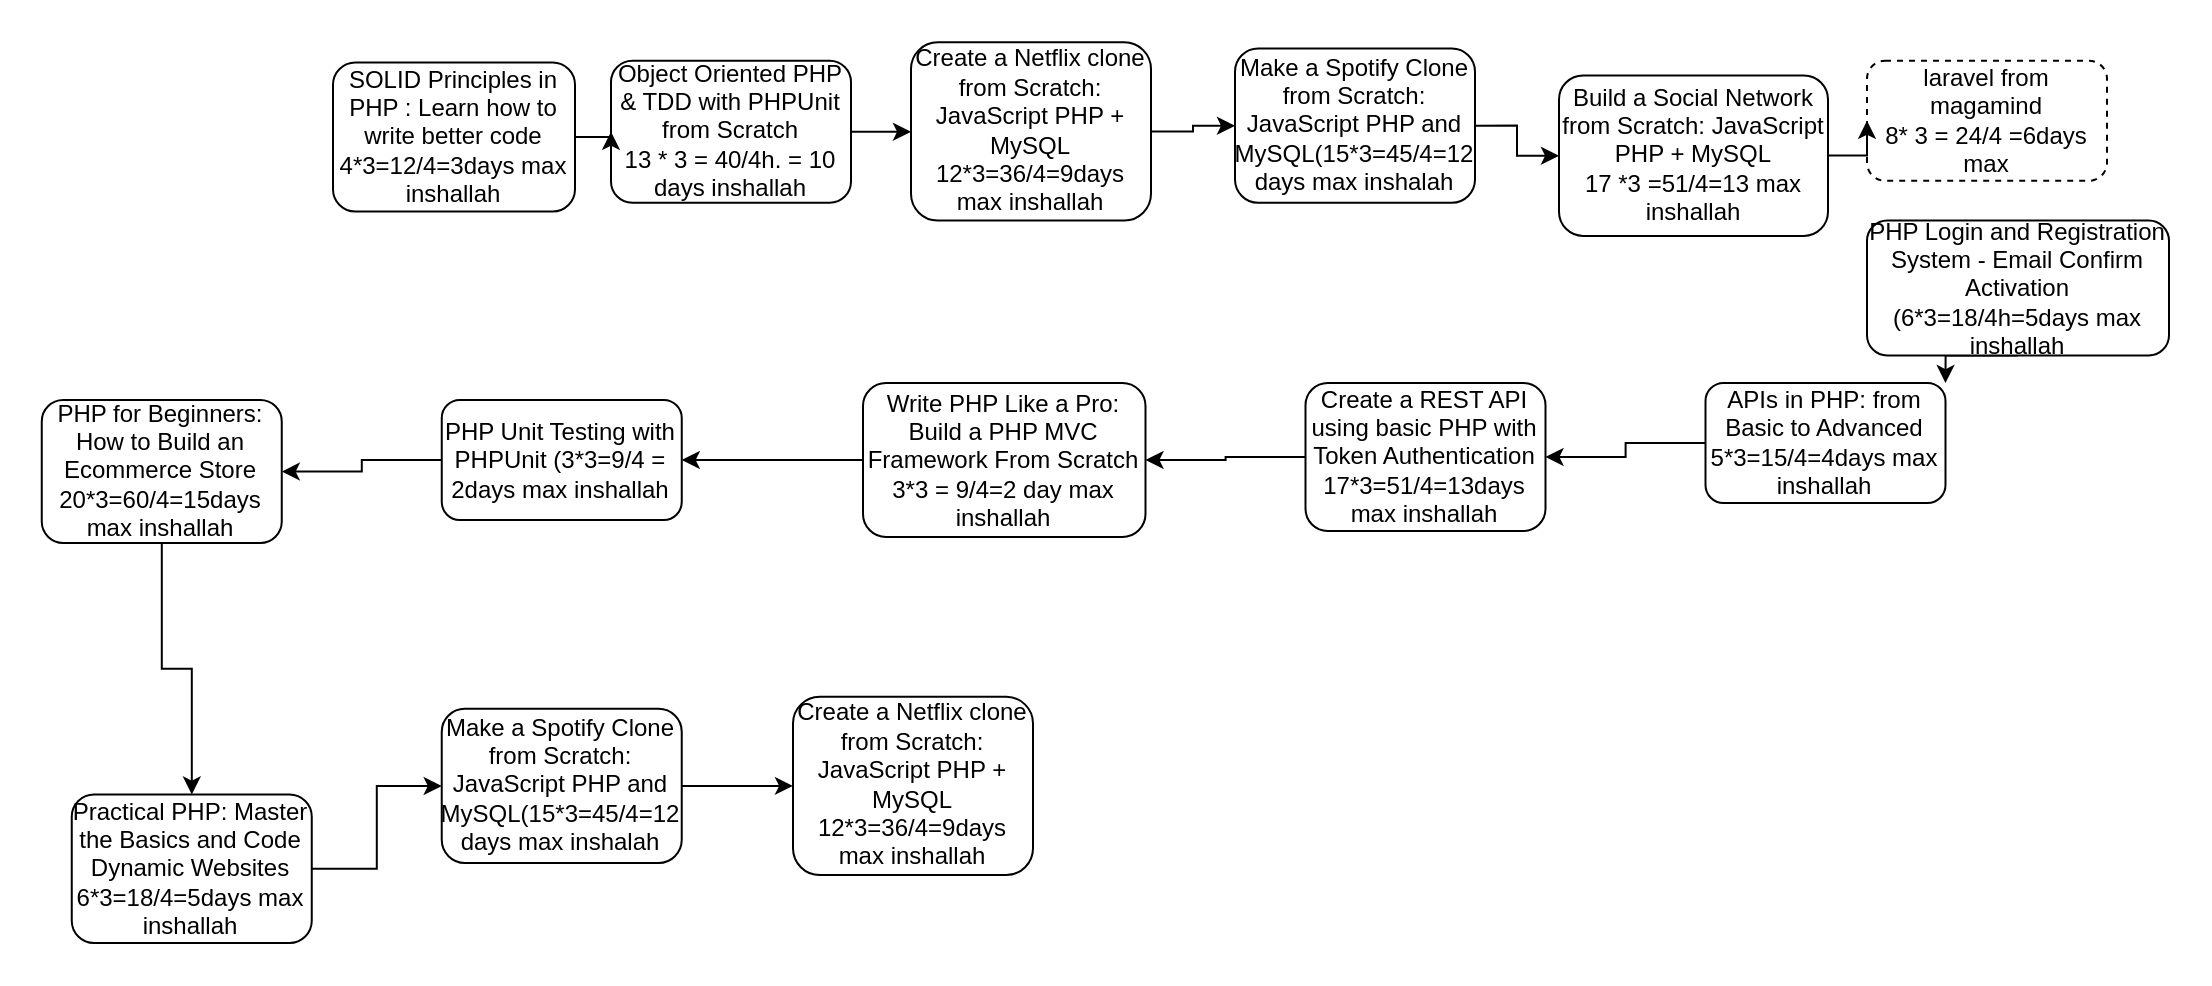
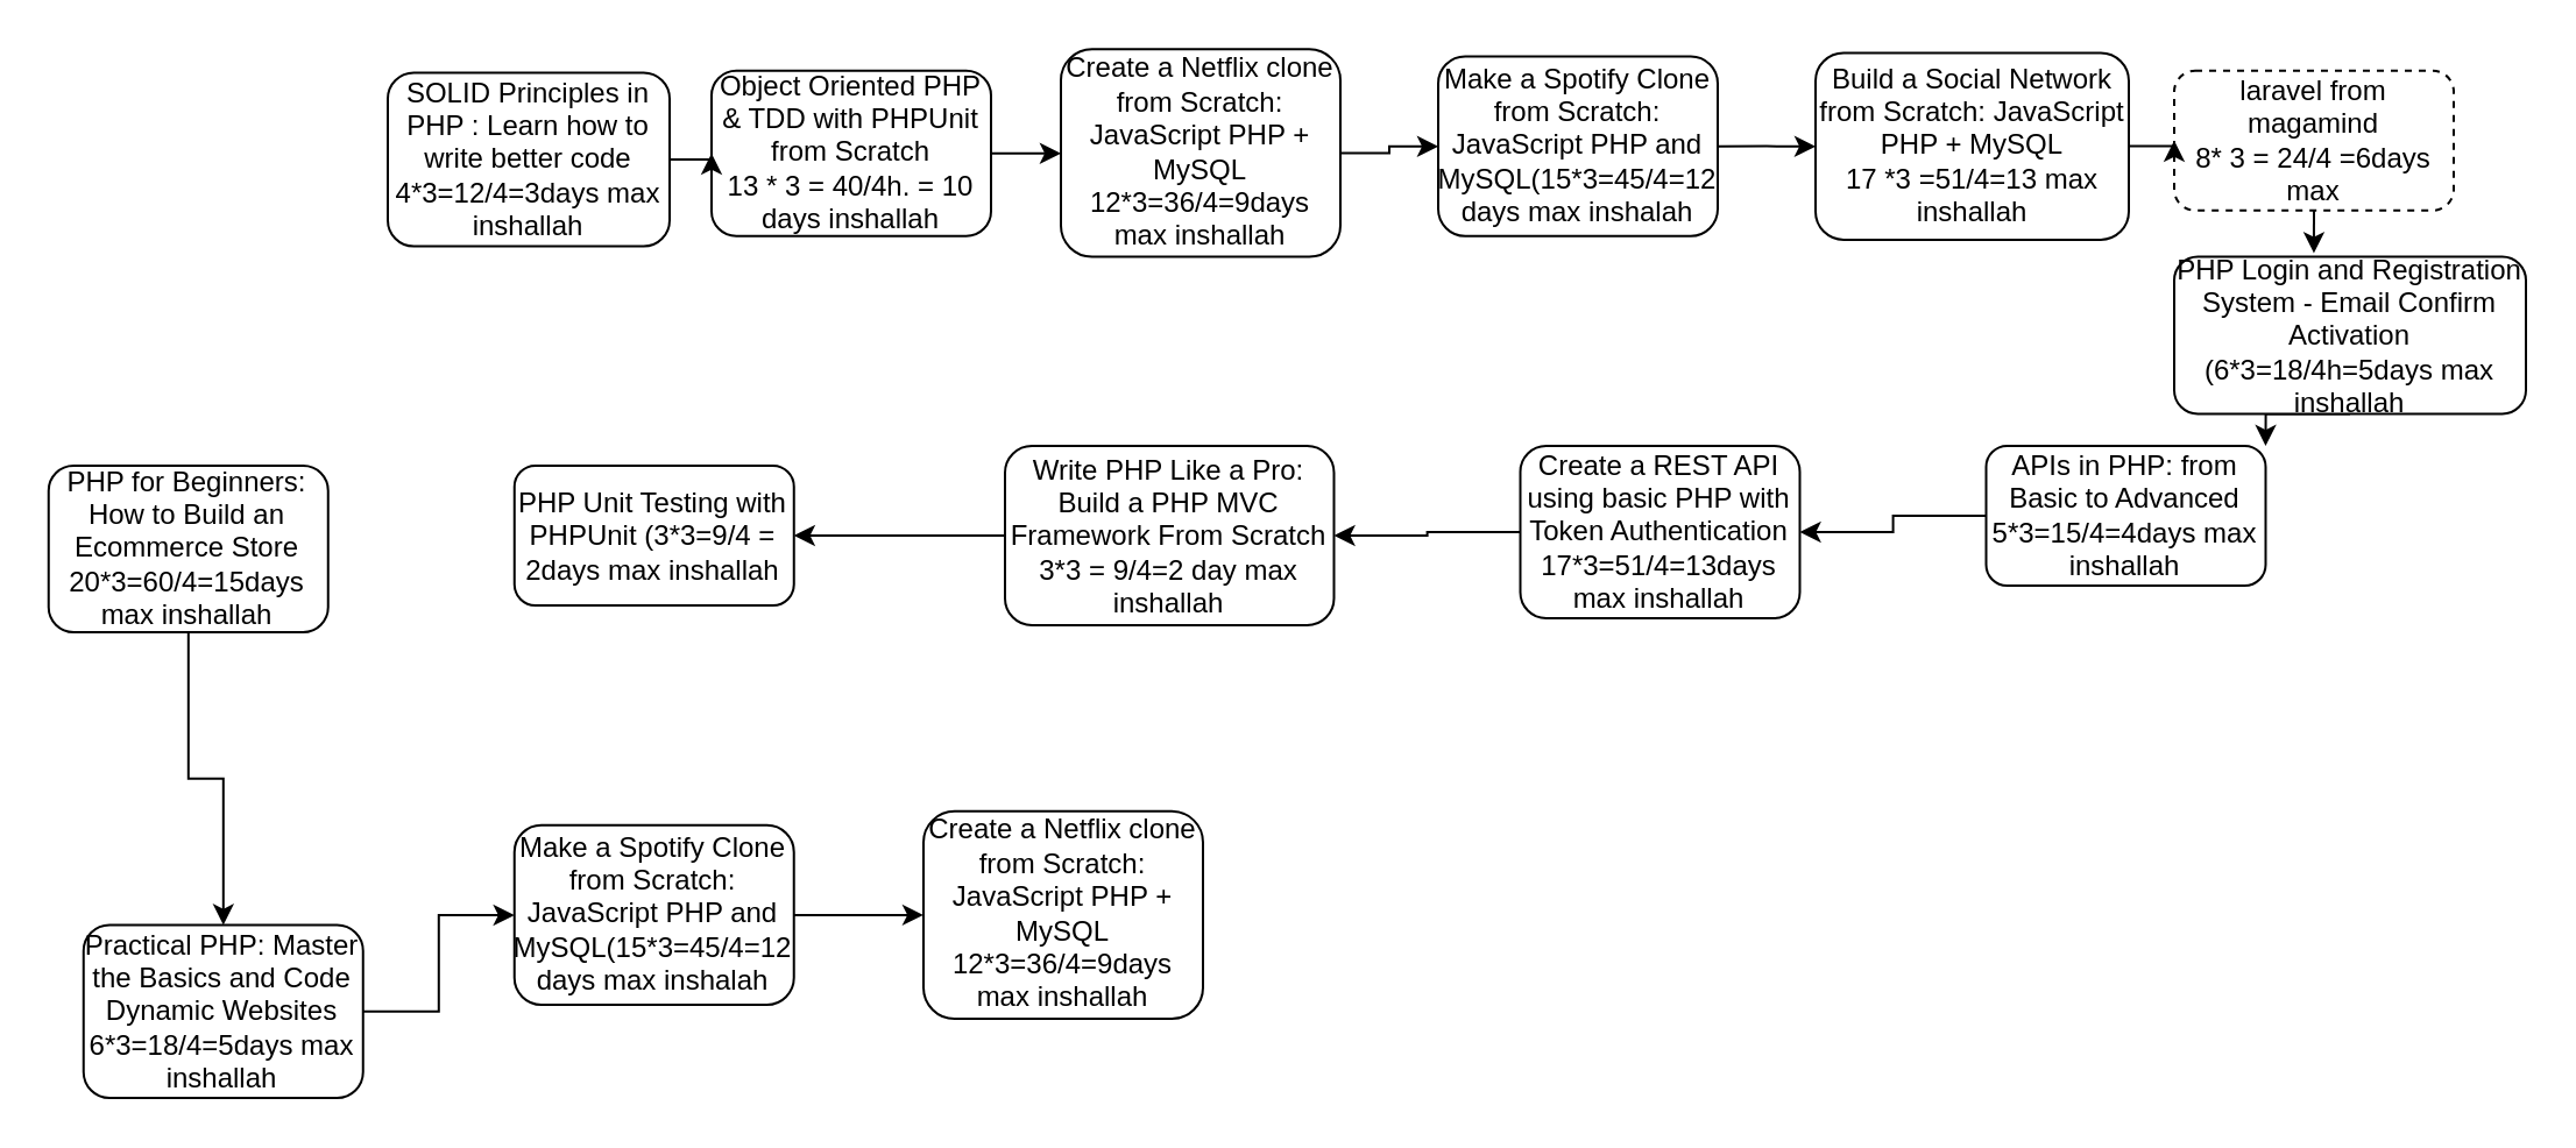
- <mxCell id="9" value="&lt;div&gt;Build a Social Network from Scratch: JavaScript PHP + MySQL&lt;/div&gt;&lt;div&gt;17 *3 =51/4=13 max inshallah&lt;/div&gt;" style="whiteSpace=wrap;html=1;rounded=1;" vertex="1" parent="1"><mxGeometry x="779" y="37.19" width="134.5" height="80.25" as="geometry" /></mxCell>
+ <mxCell id="9" value="&lt;div&gt;Build a Social Network from Scratch: JavaScript PHP + MySQL&lt;/div&gt;&lt;div&gt;17 *3 =51/4=13 max inshallah&lt;/div&gt;" style="whiteSpace=wrap;html=1;rounded=1;" vertex="1" parent="1"><mxGeometry x="779" y="22.19" width="134.5" height="80.25" as="geometry" /></mxCell>
+ <mxCell id="4" style="edgeStyle=orthogonalEdgeStyle;rounded=0;orthogonalLoop=1;jettySize=auto;html=1;exitX=0.5;exitY=1;exitDx=0;exitDy=0;entryX=0.397;entryY=-0.023;entryDx=0;entryDy=0;entryPerimeter=0;" edge="1" parent="1" source="5" target="7"><mxGeometry relative="1" as="geometry" /></mxCell>
- <mxCell id="16" value="" style="edgeStyle=orthogonalEdgeStyle;rounded=0;orthogonalLoop=1;jettySize=auto;html=1;" edge="1" parent="1" source="17" target="19"><mxGeometry relative="1" as="geometry" /></mxCell>
